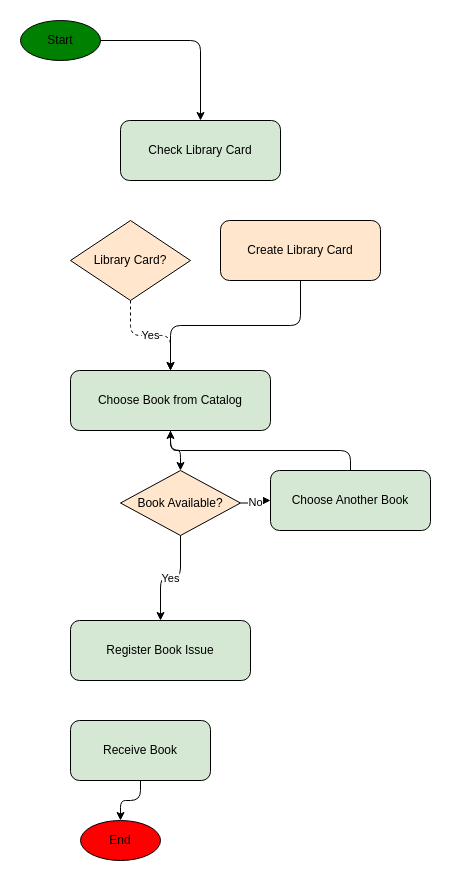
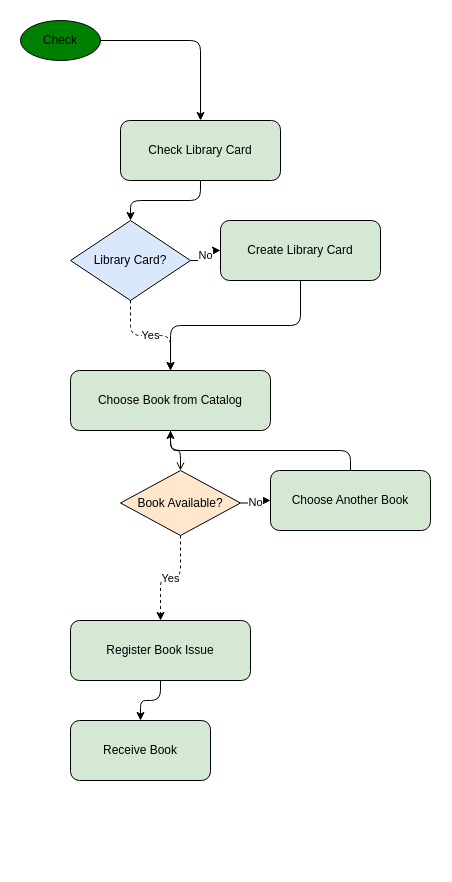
- <mxCell id="2" value="Start" style="ellipse;whiteSpace=wrap;html=1;fillColor=green;" vertex="1" parent="1"><mxGeometry x="20" y="20" width="80" height="40" as="geometry" /></mxCell>
+ <mxCell id="2" value="Check" style="ellipse;whiteSpace=wrap;html=1;fillColor=green;" vertex="1" parent="1"><mxGeometry x="20" y="20" width="80" height="40" as="geometry" /></mxCell>
+ <mxCell id="13" style="edgeStyle=orthogonalEdgeStyle;html=1;" edge="1" parent="1" source="3" target="4"><mxGeometry relative="1" as="geometry" /></mxCell>
- <mxCell id="5" value="Create Library Card" style="rounded=1;whiteSpace=wrap;html=1;fillColor=#ffe6cc;" vertex="1" parent="1"><mxGeometry x="220" y="220" width="160" height="60" as="geometry" /></mxCell>
+ <mxCell id="5" value="Create Library Card" style="rounded=1;whiteSpace=wrap;html=1;fillColor=#D5E8D4;" vertex="1" parent="1"><mxGeometry x="220" y="220" width="160" height="60" as="geometry" /></mxCell>
+ <mxCell id="15" value="No" style="edgeStyle=orthogonalEdgeStyle;html=1;" edge="1" parent="1" source="4" target="5"><mxGeometry relative="1" as="geometry" /></mxCell>
- <mxCell id="4" value="Library Card?" style="rhombus;whiteSpace=wrap;html=1;fillColor=#FFE6CC;" vertex="1" parent="1"><mxGeometry x="70" y="220" width="120" height="80" as="geometry" /></mxCell>
+ <mxCell id="4" value="Library Card?" style="rhombus;whiteSpace=wrap;html=1;fillColor=#dae8fc;" vertex="1" parent="1"><mxGeometry x="70" y="220" width="120" height="80" as="geometry" /></mxCell>
- <mxCell id="17" style="edgeStyle=orthogonalEdgeStyle;html=1;" edge="1" parent="1" source="6" target="7"><mxGeometry relative="1" as="geometry" /></mxCell>
+ <mxCell id="17" style="edgeStyle=orthogonalEdgeStyle;html=1;endArrow=open;" edge="1" parent="1" source="6" target="7"><mxGeometry relative="1" as="geometry" /></mxCell>
- <mxCell id="18" value="Yes" style="edgeStyle=orthogonalEdgeStyle;html=1;" edge="1" parent="1" source="7" target="9"><mxGeometry relative="1" as="geometry" /></mxCell>
+ <mxCell id="18" value="Yes" style="edgeStyle=orthogonalEdgeStyle;html=1;dashed=1;" edge="1" parent="1" source="7" target="9"><mxGeometry relative="1" as="geometry" /></mxCell>
+ <mxCell id="21" style="edgeStyle=orthogonalEdgeStyle;html=1;" edge="1" parent="1" source="9" target="10"><mxGeometry relative="1" as="geometry" /></mxCell>
- <mxCell id="22" style="edgeStyle=orthogonalEdgeStyle;html=1;" edge="1" parent="1" source="10" target="11"><mxGeometry relative="1" as="geometry" /></mxCell>
- <mxCell id="11" value="End" style="ellipse;whiteSpace=wrap;html=1;fillColor=red;" vertex="1" parent="1"><mxGeometry x="80" y="820" width="80" height="40" as="geometry" /></mxCell>
